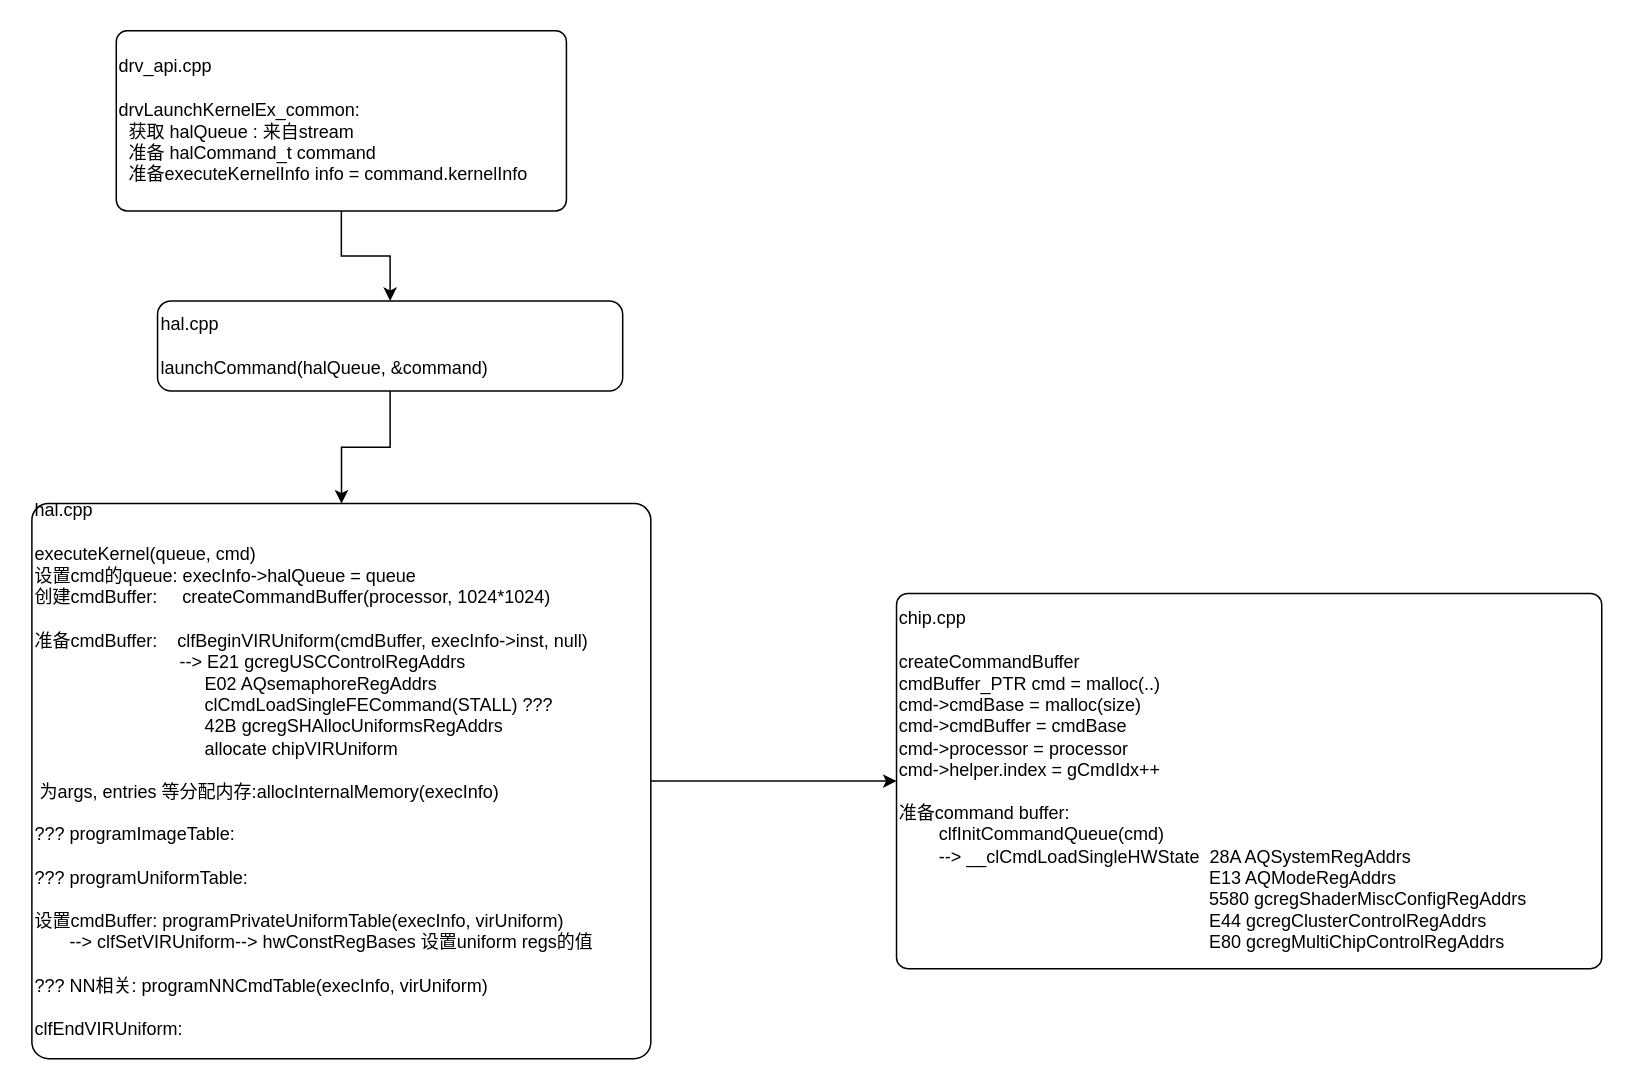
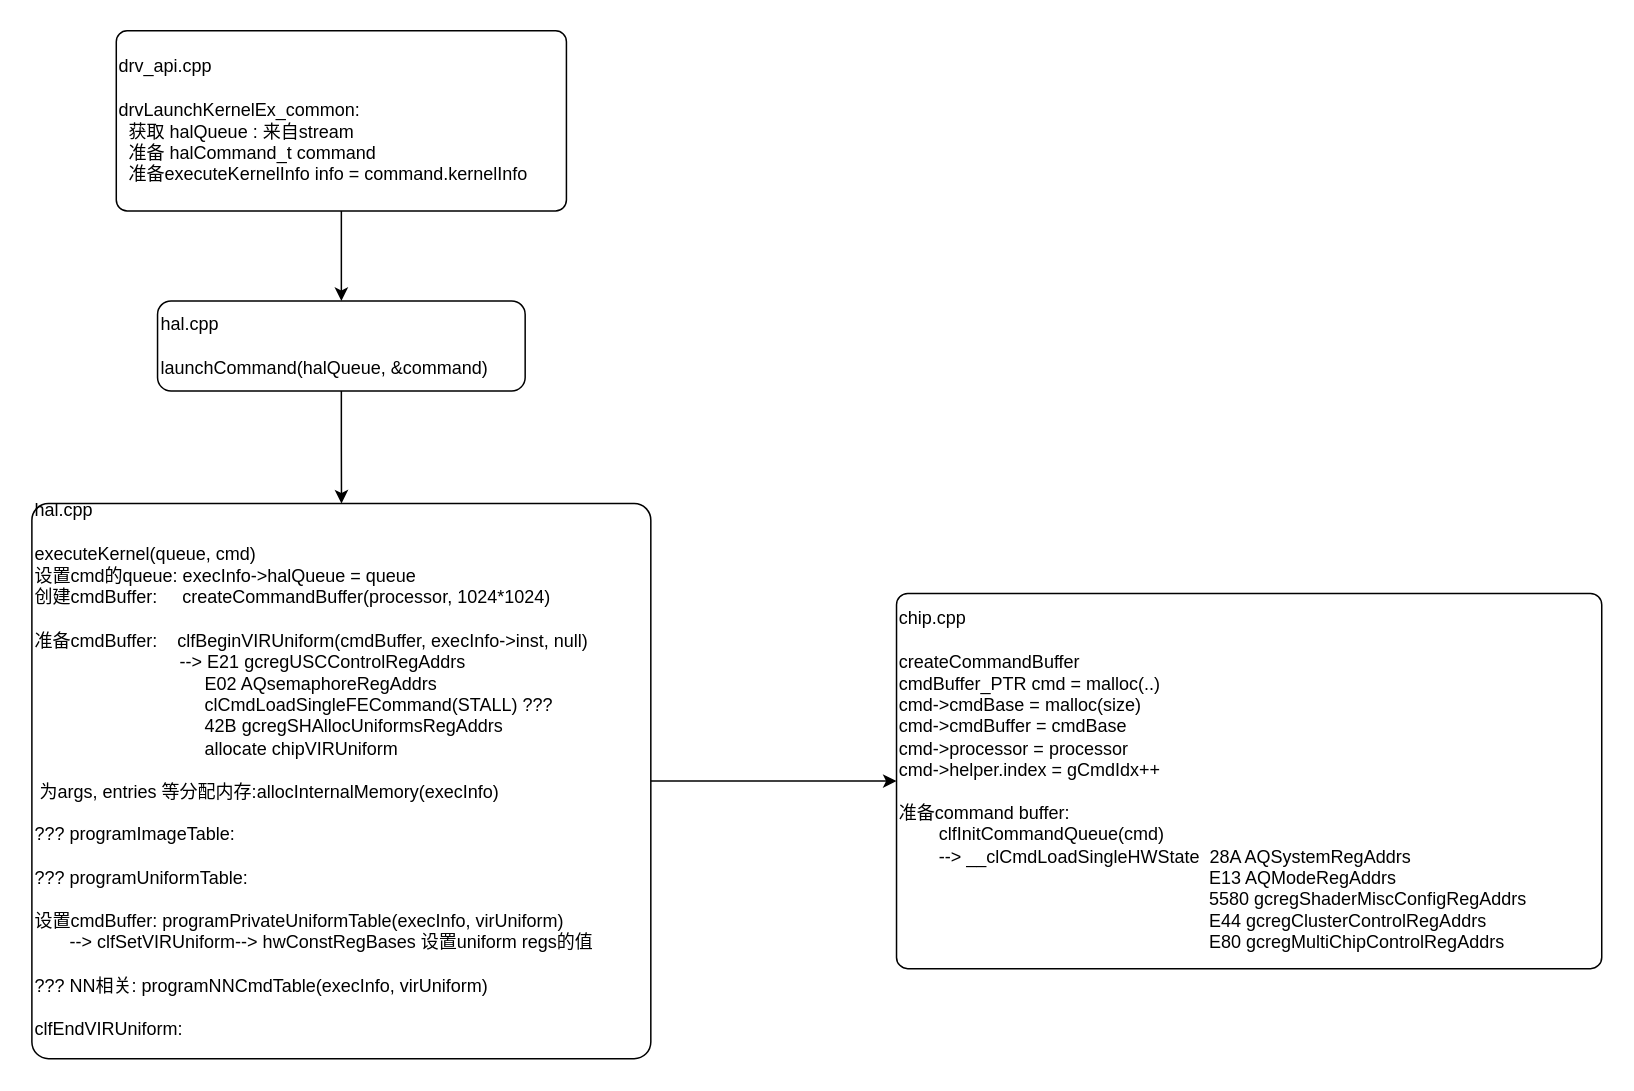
- <mxCell id="5" value="&lt;div&gt;hal.cpp&lt;/div&gt;&lt;div&gt;&lt;br&gt;&lt;/div&gt;&lt;div&gt;launchCommand(halQueue, &amp;amp;command)&lt;/div&gt;" style="rounded=1;whiteSpace=wrap;html=1;align=left;" vertex="1" parent="1"><mxGeometry x="104.5" y="200" width="310" height="60" as="geometry" /></mxCell>
+ <mxCell id="5" value="&lt;div&gt;hal.cpp&lt;/div&gt;&lt;div&gt;&lt;br&gt;&lt;/div&gt;&lt;div&gt;launchCommand(halQueue, &amp;amp;command)&lt;/div&gt;" style="rounded=1;whiteSpace=wrap;html=1;align=left;" vertex="1" parent="1"><mxGeometry x="104.5" y="200" width="245" height="60" as="geometry" /></mxCell>
